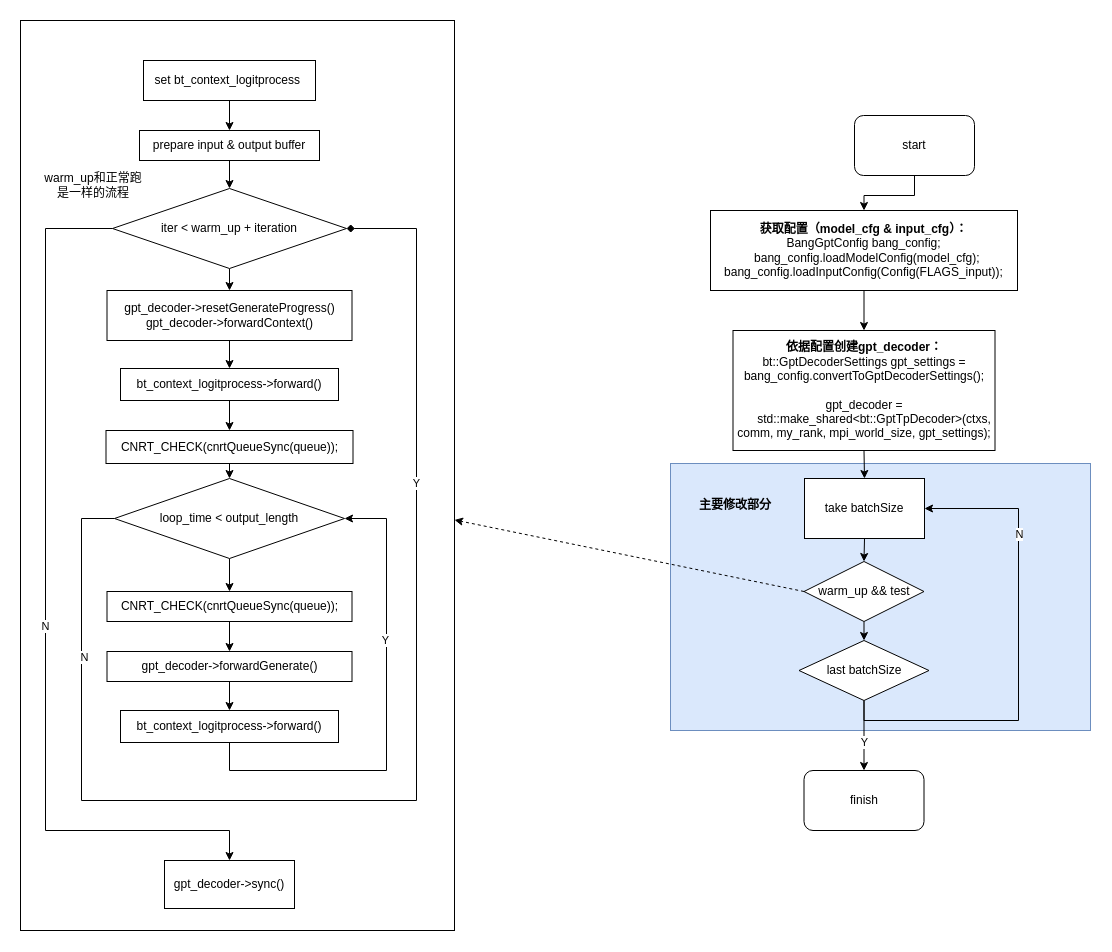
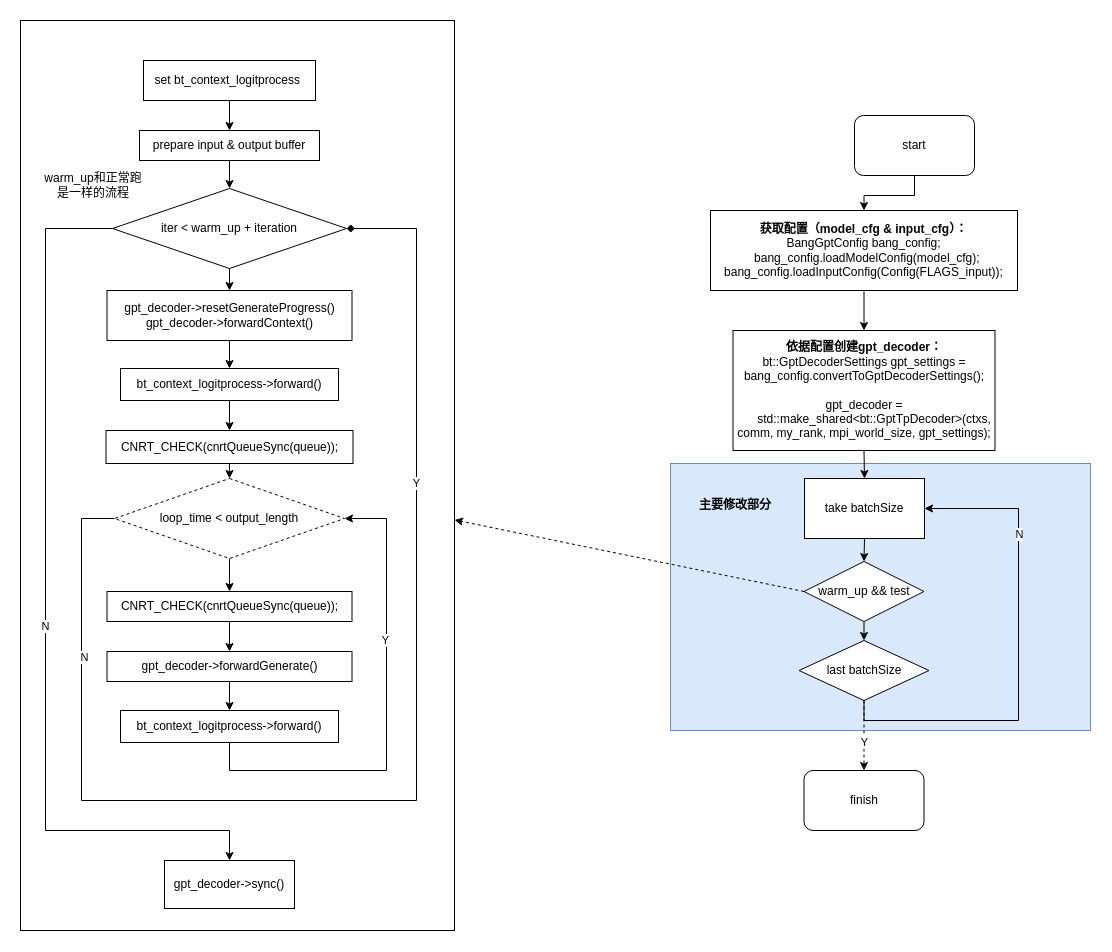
- <mxCell id="20" value="loop_time &amp;lt; output_length" style="rhombus;whiteSpace=wrap;html=1;" vertex="1" parent="1"><mxGeometry x="114" y="478" width="230" height="80" as="geometry" /></mxCell>
+ <mxCell id="20" value="loop_time &amp;lt; output_length" style="rhombus;whiteSpace=wrap;html=1;dashed=1;" vertex="1" parent="1"><mxGeometry x="114" y="478" width="230" height="80" as="geometry" /></mxCell>
- <mxCell id="46" style="edgeStyle=orthogonalEdgeStyle;rounded=0;orthogonalLoop=1;jettySize=auto;html=1;exitX=0.5;exitY=1;exitDx=0;exitDy=0;entryX=0.5;entryY=0;entryDx=0;entryDy=0;" edge="1" parent="1" source="48" target="33"><mxGeometry relative="1" as="geometry" /></mxCell>
+ <mxCell id="46" style="edgeStyle=orthogonalEdgeStyle;rounded=0;orthogonalLoop=1;jettySize=auto;html=1;exitX=0.5;exitY=1;exitDx=0;exitDy=0;entryX=0.5;entryY=0;entryDx=0;entryDy=0;dashed=1;" edge="1" parent="1" source="48" target="33"><mxGeometry relative="1" as="geometry" /></mxCell>
